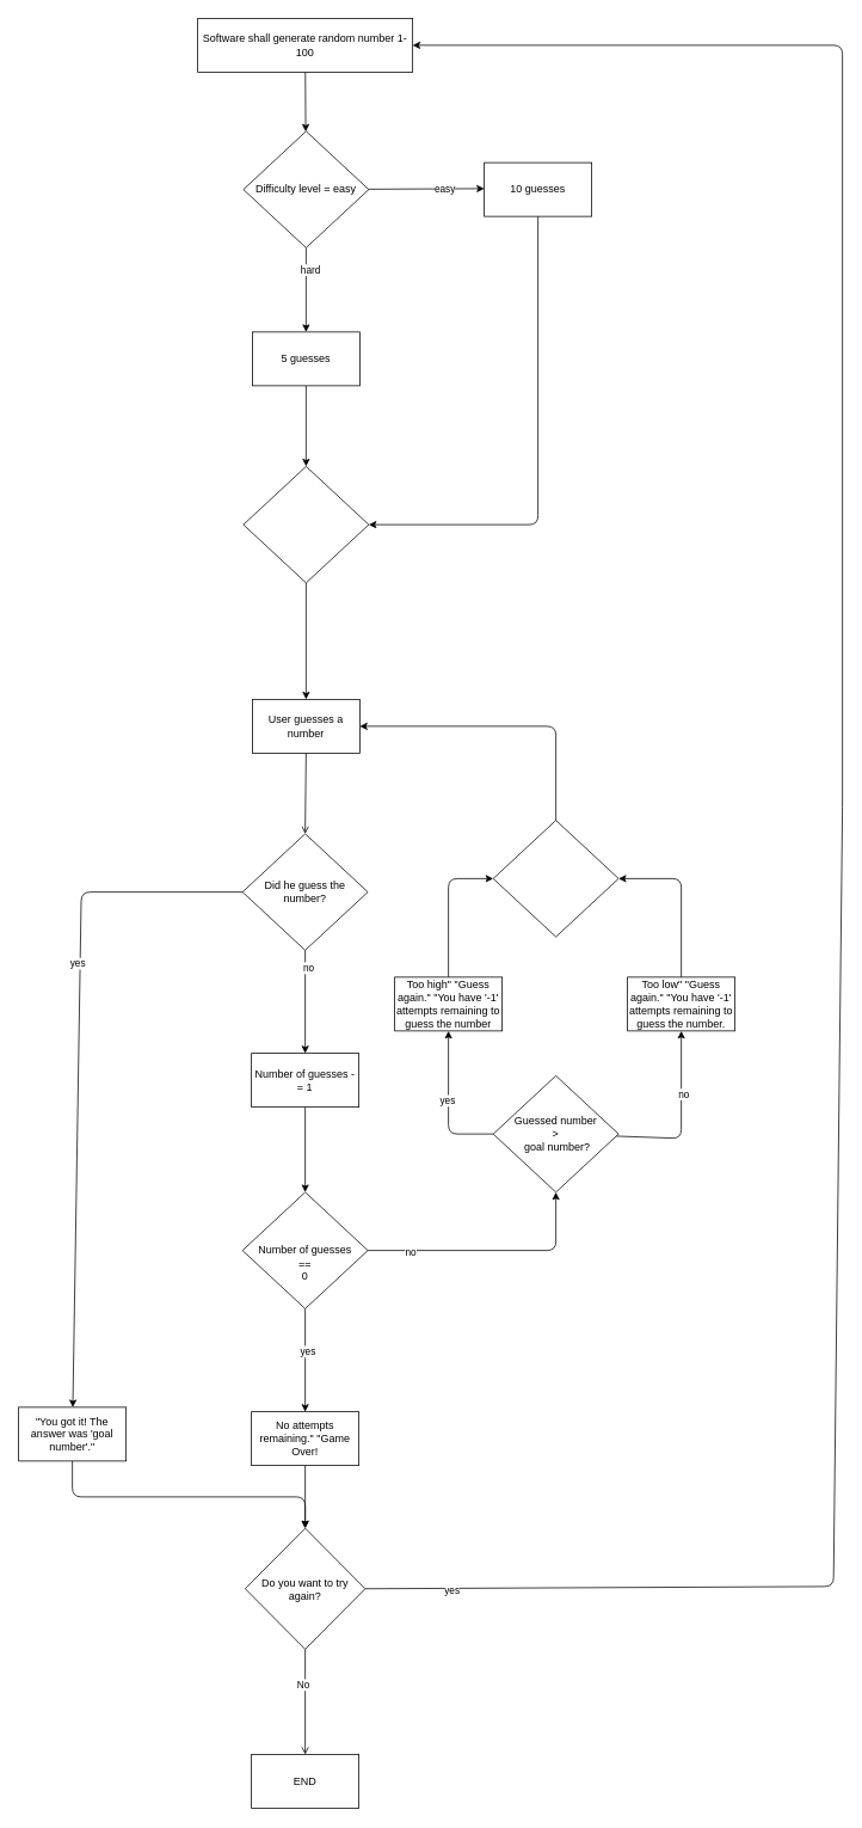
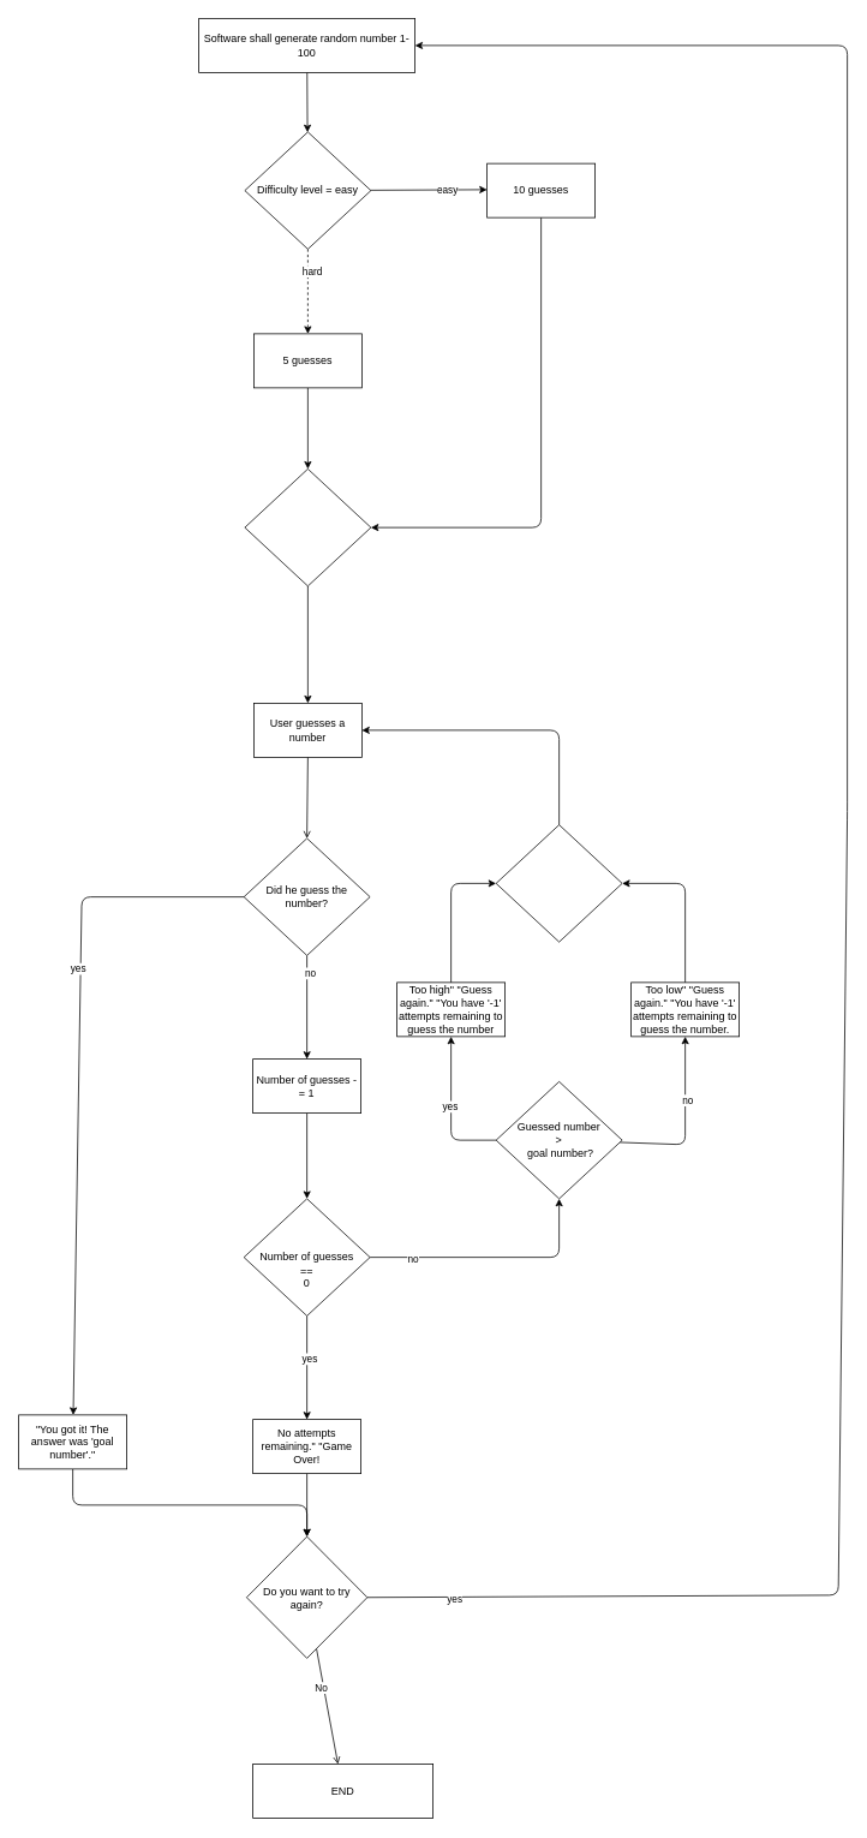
- <mxCell id="6" style="edgeStyle=none;html=1;exitX=0.5;exitY=1;exitDx=0;exitDy=0;entryX=0.5;entryY=0;entryDx=0;entryDy=0;" edge="1" parent="1" source="8" target="12"><mxGeometry relative="1" as="geometry" /></mxCell>
+ <mxCell id="6" style="edgeStyle=none;html=1;exitX=0.5;exitY=1;exitDx=0;exitDy=0;entryX=0.5;entryY=0;entryDx=0;entryDy=0;dashed=1;" edge="1" parent="1" source="8" target="12"><mxGeometry relative="1" as="geometry" /></mxCell>
- <mxCell id="49" value="END" style="whiteSpace=wrap;html=1;" vertex="1" parent="1"><mxGeometry x="280" y="1957.5" width="120" height="60" as="geometry" /></mxCell>
+ <mxCell id="49" value="END" style="whiteSpace=wrap;html=1;" vertex="1" parent="1"><mxGeometry x="280" y="1957.5" width="200" height="60" as="geometry" /></mxCell>
